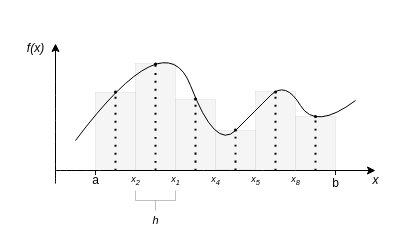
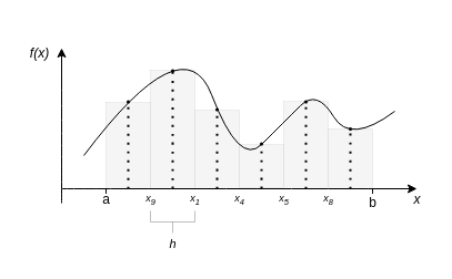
- <mxCell id="31" value="x&lt;sub&gt;2&lt;/sub&gt;" style="text;html=1;align=center;verticalAlign=middle;resizable=0;points=[];autosize=1;strokeColor=none;fillColor=none;fontStyle=2;fontSize=9;" parent="1" vertex="1"><mxGeometry x="120" y="165" width="30" height="30" as="geometry" /></mxCell>
+ <mxCell id="31" value="x&lt;sub&gt;9&lt;/sub&gt;" style="text;html=1;align=center;verticalAlign=middle;resizable=0;points=[];autosize=1;strokeColor=none;fillColor=none;fontStyle=2;fontSize=9;" parent="1" vertex="1"><mxGeometry x="120" y="165" width="30" height="30" as="geometry" /></mxCell>
